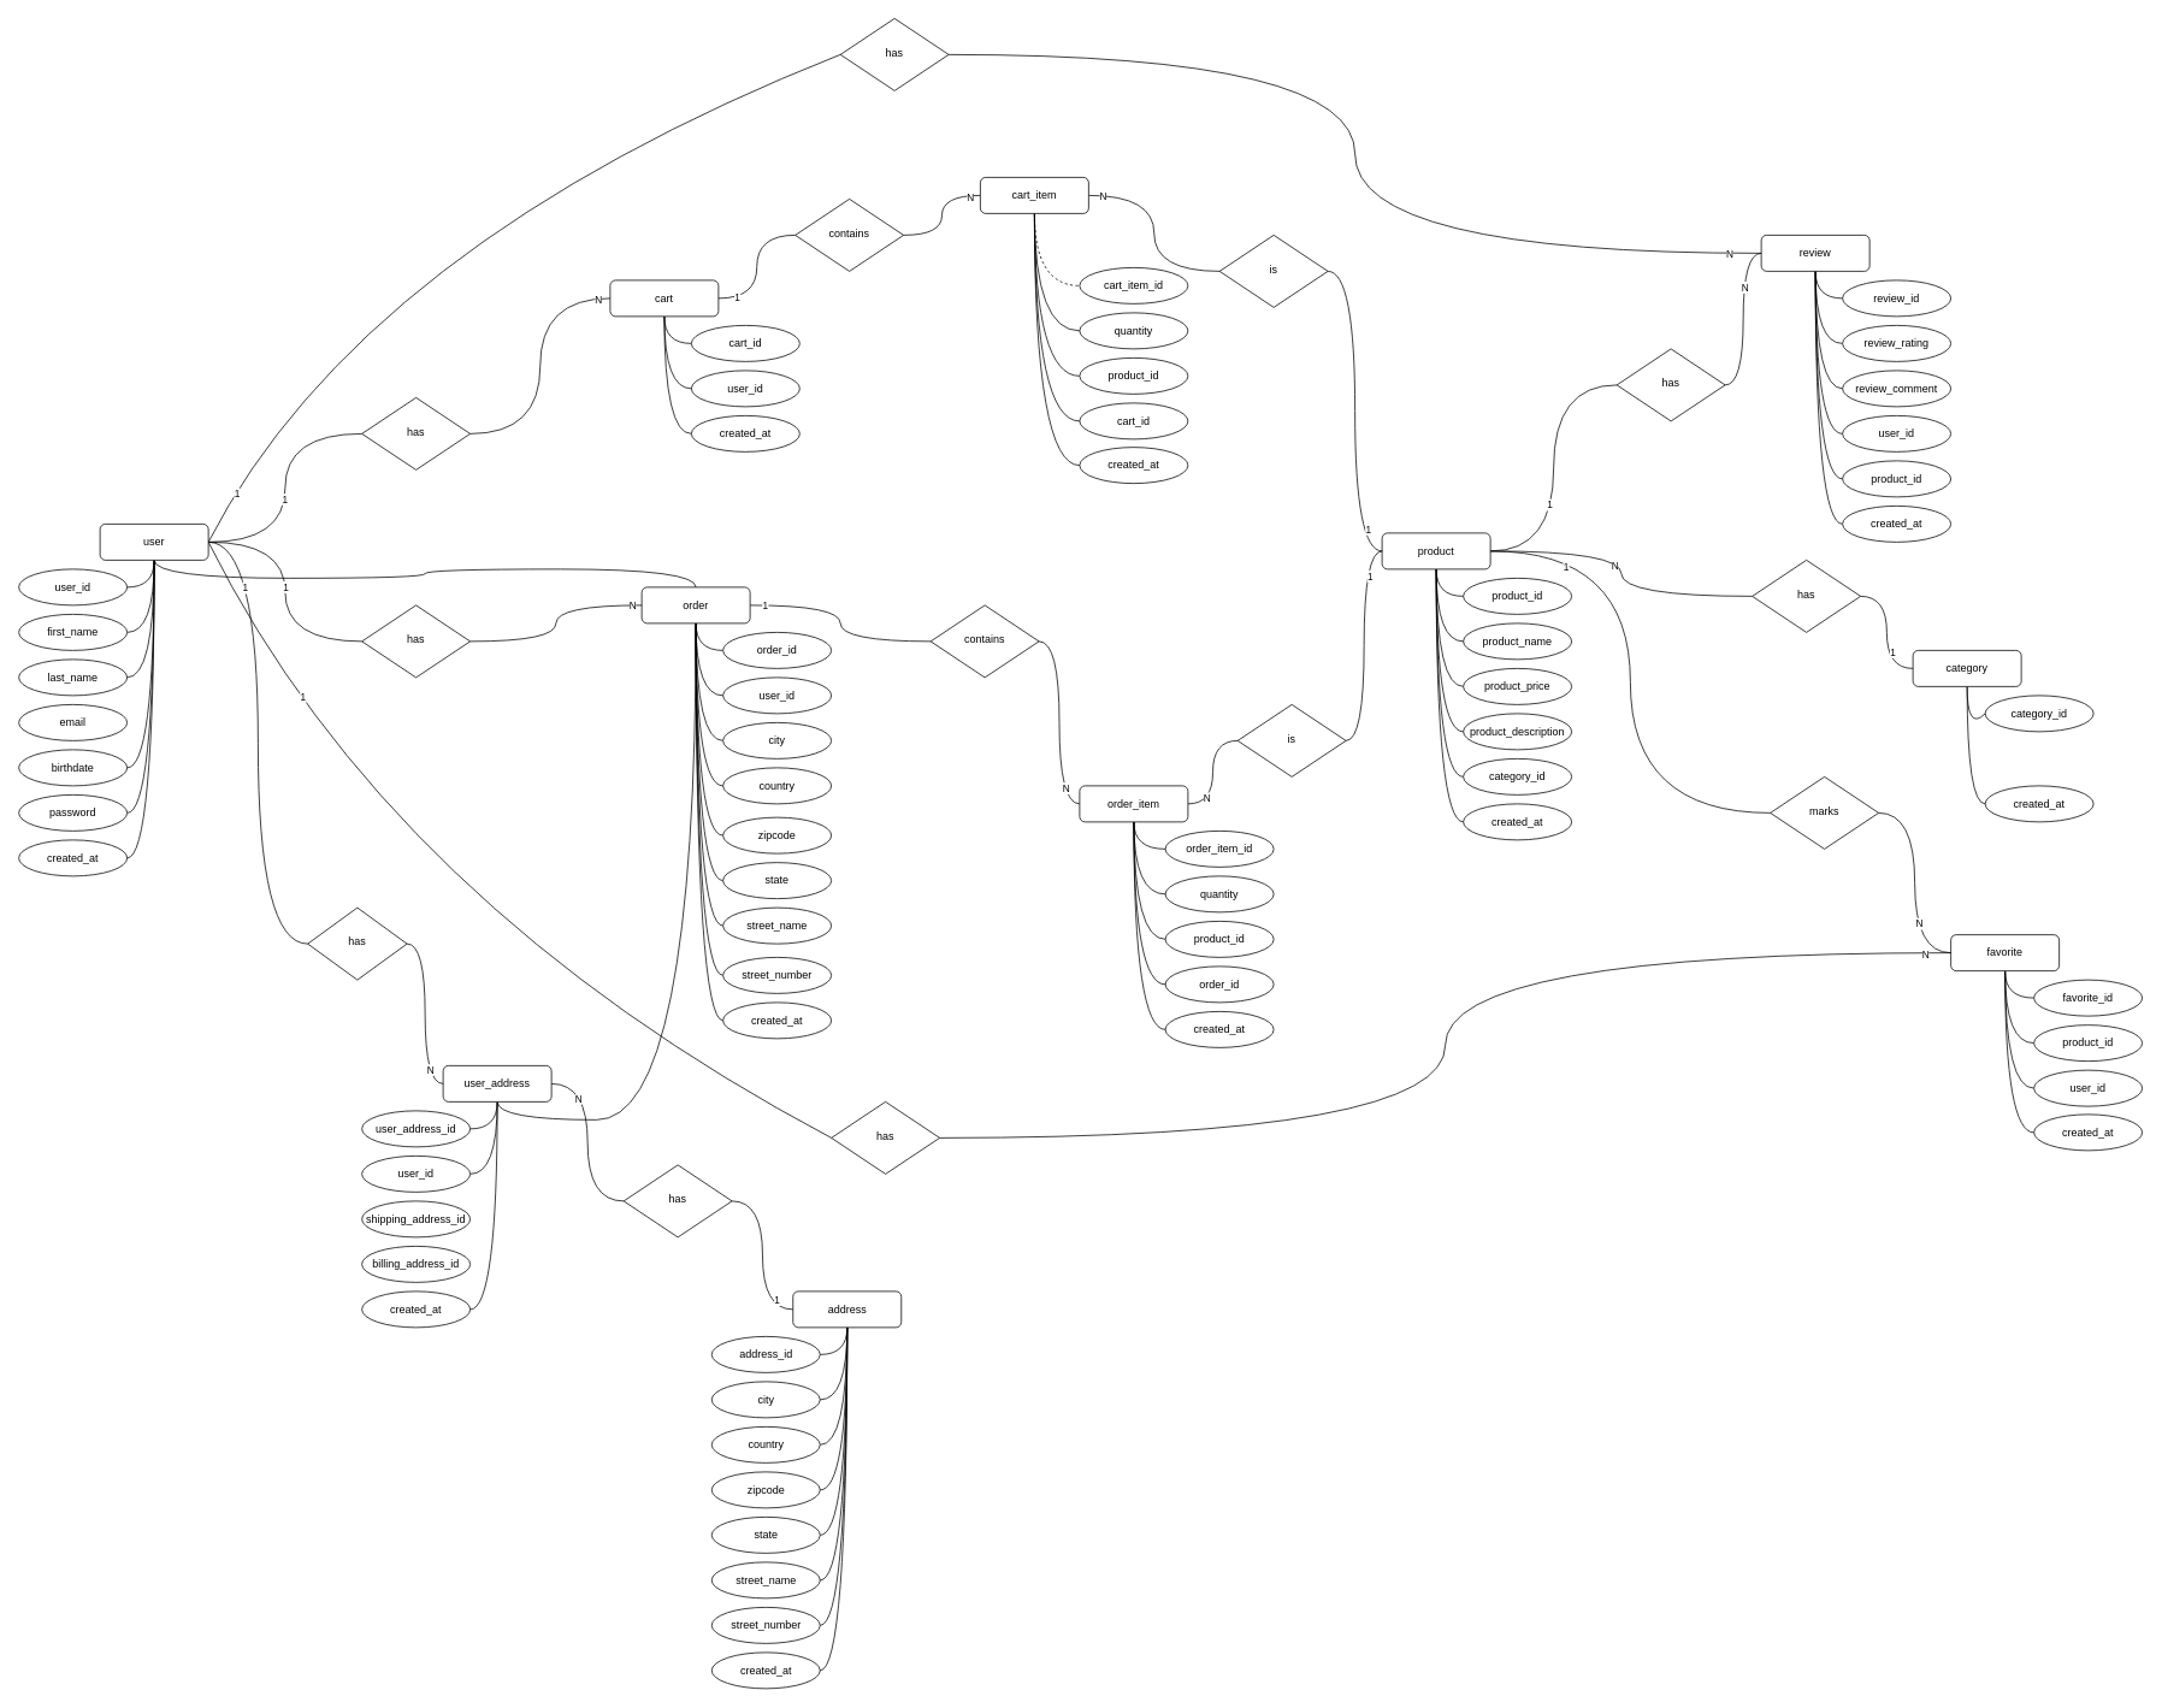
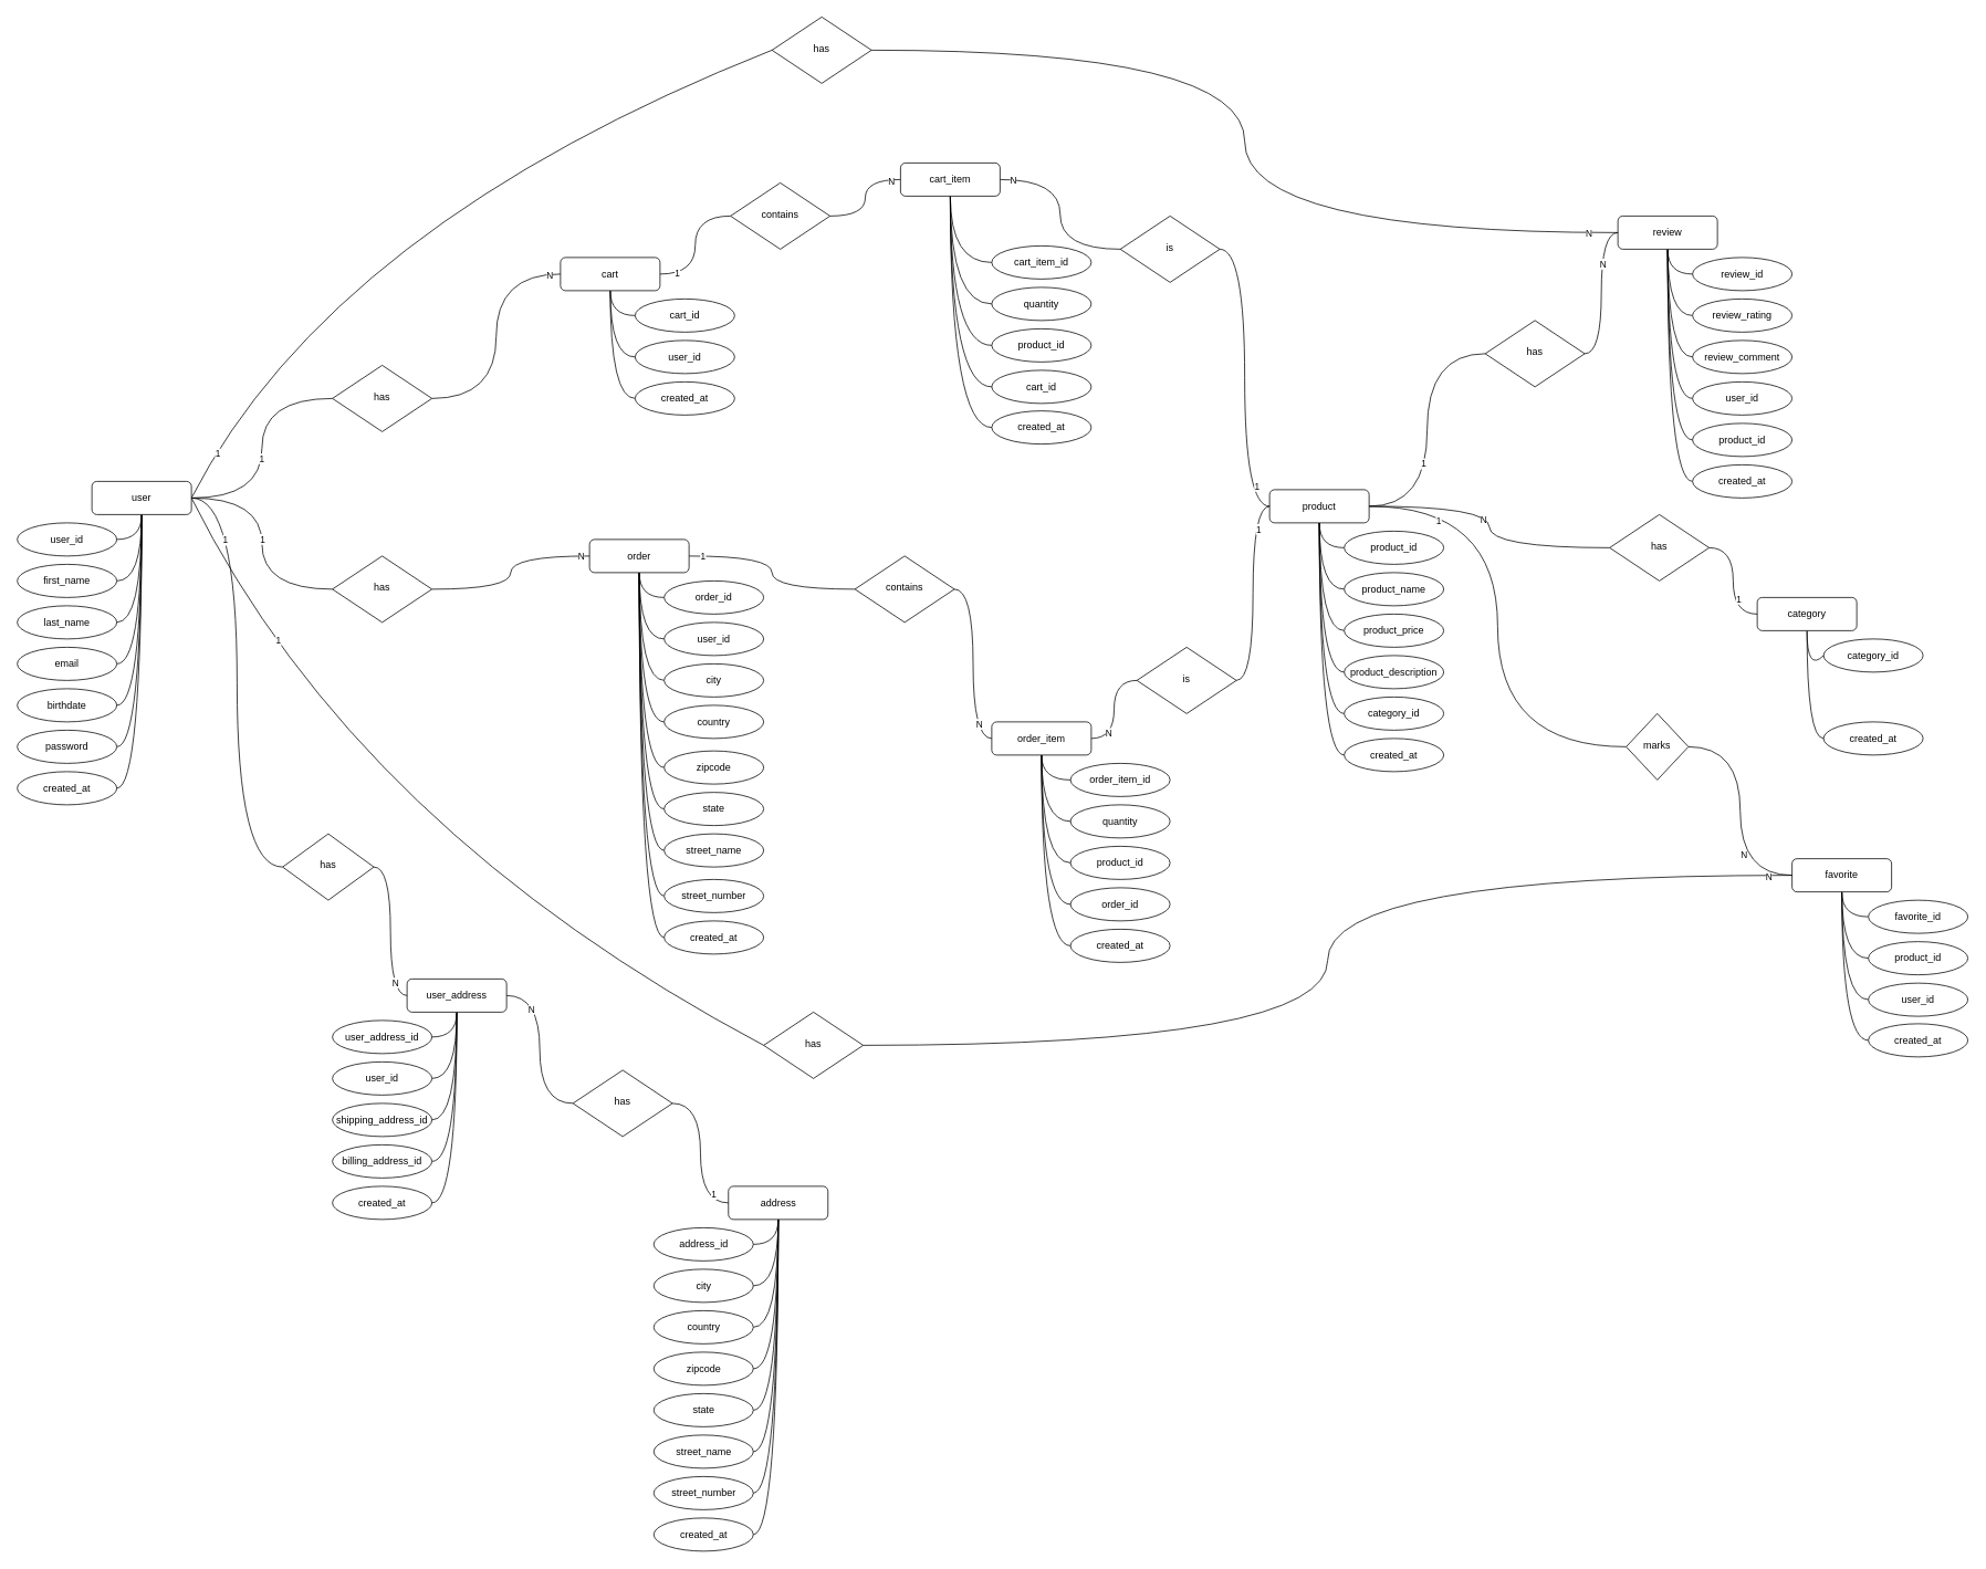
- <mxCell id="29" style="edgeStyle=orthogonalEdgeStyle;rounded=0;orthogonalLoop=1;jettySize=auto;html=1;exitX=0.5;exitY=1;exitDx=0;exitDy=0;entryX=0;entryY=0.5;entryDx=0;entryDy=0;strokeColor=default;align=center;verticalAlign=middle;fontFamily=Helvetica;fontSize=11;fontColor=default;labelBackgroundColor=default;endArrow=none;endFill=0;curved=1;dashed=1;" edge="1" parent="1" source="36" target="161"><mxGeometry relative="1" as="geometry" /></mxCell>
+ <mxCell id="29" style="edgeStyle=orthogonalEdgeStyle;rounded=0;orthogonalLoop=1;jettySize=auto;html=1;exitX=0.5;exitY=1;exitDx=0;exitDy=0;entryX=0;entryY=0.5;entryDx=0;entryDy=0;strokeColor=default;align=center;verticalAlign=middle;fontFamily=Helvetica;fontSize=11;fontColor=default;labelBackgroundColor=default;endArrow=none;endFill=0;curved=1;" edge="1" parent="1" source="36" target="161"><mxGeometry relative="1" as="geometry" /></mxCell>
- <mxCell id="9" style="edgeStyle=orthogonalEdgeStyle;rounded=0;orthogonalLoop=1;jettySize=auto;html=1;exitX=0.5;exitY=1;exitDx=0;exitDy=0;strokeColor=default;align=center;verticalAlign=middle;fontFamily=Helvetica;fontSize=11;fontColor=default;labelBackgroundColor=default;endArrow=none;endFill=0;curved=1;" edge="1" parent="1" source="19" target="73"><mxGeometry relative="1" as="geometry" /></mxCell>
+ <mxCell id="9" style="edgeStyle=orthogonalEdgeStyle;rounded=0;orthogonalLoop=1;jettySize=auto;html=1;exitX=0.5;exitY=1;exitDx=0;exitDy=0;entryX=1;entryY=0.5;entryDx=0;entryDy=0;strokeColor=default;align=center;verticalAlign=middle;fontFamily=Helvetica;fontSize=11;fontColor=default;labelBackgroundColor=default;endArrow=none;endFill=0;curved=1;" edge="1" parent="1" source="19" target="127"><mxGeometry relative="1" as="geometry" /></mxCell>
- <mxCell id="117" value="marks" style="rhombus;whiteSpace=wrap;html=1;shadow=0;fontFamily=Helvetica;fontSize=12;align=center;strokeWidth=1;spacing=6;spacingTop=-4;" parent="1" vertex="1"><mxGeometry x="1960" y="860" width="120" height="80" as="geometry" /></mxCell>
+ <mxCell id="117" value="marks" style="rhombus;whiteSpace=wrap;html=1;shadow=0;fontFamily=Helvetica;fontSize=12;align=center;strokeWidth=1;spacing=6;spacingTop=-4;" parent="1" vertex="1"><mxGeometry x="1960" y="860" width="75" height="80" as="geometry" /></mxCell>
- <mxCell id="131" style="edgeStyle=orthogonalEdgeStyle;rounded=0;orthogonalLoop=1;jettySize=auto;html=1;exitX=0.5;exitY=1;exitDx=0;exitDy=0;strokeColor=default;align=center;verticalAlign=middle;fontFamily=Helvetica;fontSize=11;fontColor=default;labelBackgroundColor=default;endArrow=none;endFill=0;curved=1;" edge="1" parent="1" source="135" target="73"><mxGeometry relative="1" as="geometry" /></mxCell>
+ <mxCell id="131" style="edgeStyle=orthogonalEdgeStyle;rounded=0;orthogonalLoop=1;jettySize=auto;html=1;exitX=0.5;exitY=1;exitDx=0;exitDy=0;entryX=1;entryY=0.5;entryDx=0;entryDy=0;strokeColor=default;align=center;verticalAlign=middle;fontFamily=Helvetica;fontSize=11;fontColor=default;labelBackgroundColor=default;endArrow=none;endFill=0;curved=1;" edge="1" parent="1" source="135" target="139"><mxGeometry relative="1" as="geometry" /></mxCell>
+ <mxCell id="130" style="edgeStyle=orthogonalEdgeStyle;rounded=0;orthogonalLoop=1;jettySize=auto;html=1;exitX=0.5;exitY=1;exitDx=0;exitDy=0;entryX=1;entryY=0.5;entryDx=0;entryDy=0;strokeColor=default;align=center;verticalAlign=middle;fontFamily=Helvetica;fontSize=11;fontColor=default;labelBackgroundColor=default;endArrow=none;endFill=0;curved=1;" edge="1" parent="1" source="135" target="138"><mxGeometry relative="1" as="geometry" /></mxCell>
